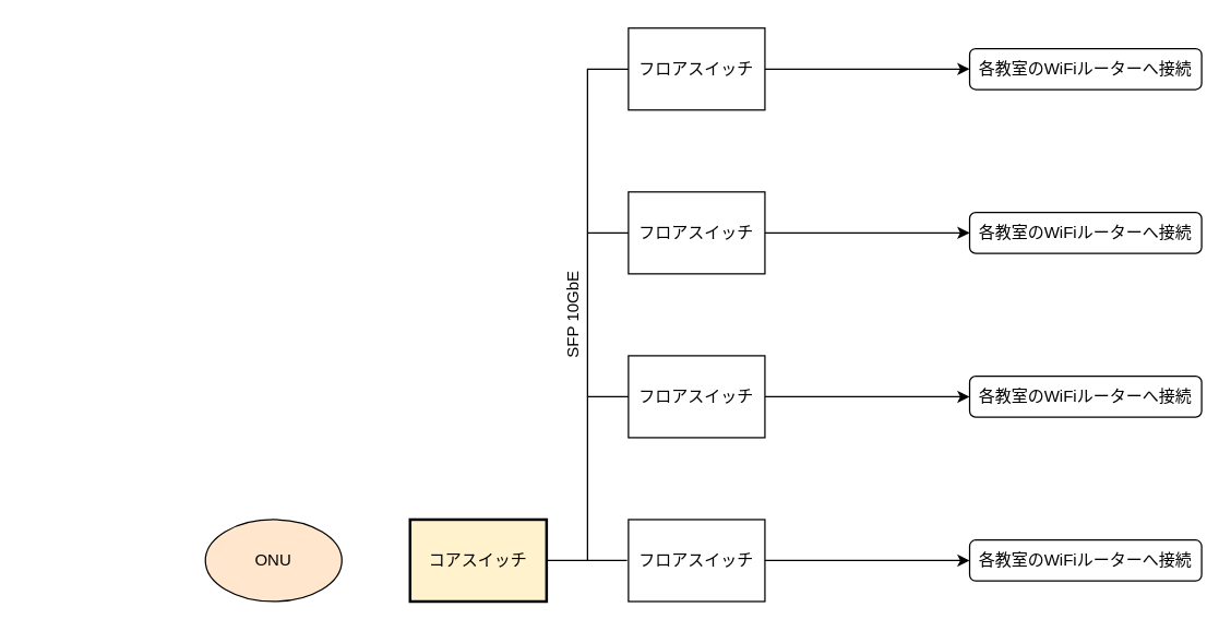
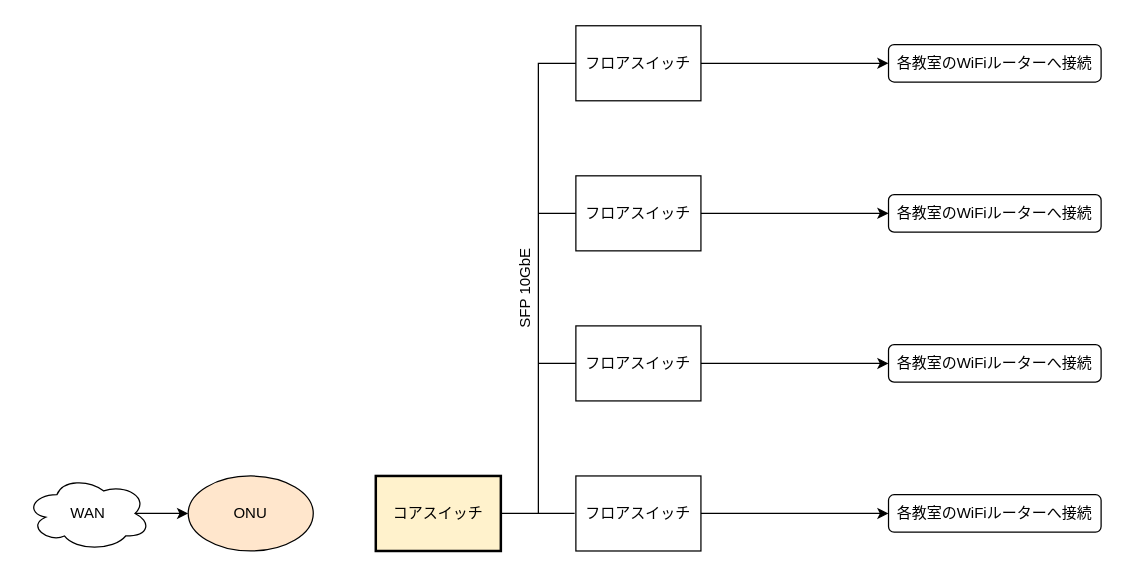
+ <mxCell id="11" value="WAN" style="ellipse;shape=cloud;whiteSpace=wrap;html=1;" vertex="1" parent="1"><mxGeometry x="20" y="380" width="100" height="60" as="geometry" /></mxCell>
+ <mxCell id="12" value="" style="endArrow=classic;html=1;rounded=0;strokeColor=default;elbow=vertical;exitX=0.875;exitY=0.5;exitDx=0;exitDy=0;exitPerimeter=0;entryX=0;entryY=0.5;entryDx=0;entryDy=0;" edge="1" parent="1" source="11" target="13"><mxGeometry width="50" height="50" relative="1" as="geometry"><mxPoint x="340" y="320" as="sourcePoint" /><mxPoint x="140" y="410" as="targetPoint" /></mxGeometry></mxCell>
